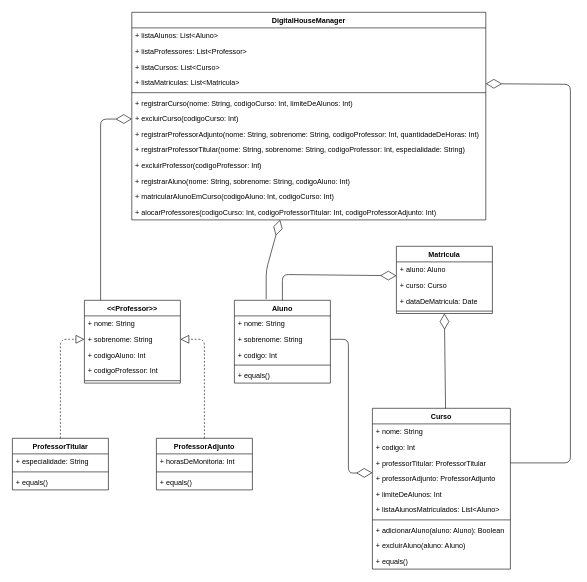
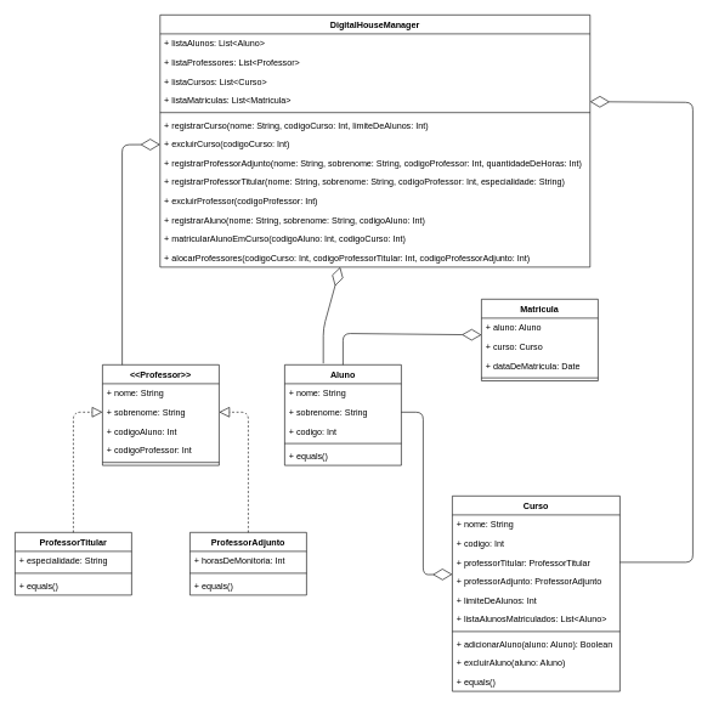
- <mxCell id="42" value="" style="endArrow=diamondThin;endFill=0;endSize=24;html=1;entryX=0.5;entryY=1;entryDx=0;entryDy=0;exitX=0.53;exitY=0;exitDx=0;exitDy=0;exitPerimeter=0;" parent="1" source="24" target="36" edge="1"><mxGeometry width="160" relative="1" as="geometry"><mxPoint x="820" y="610" as="sourcePoint" /><mxPoint x="700" y="600" as="targetPoint" /></mxGeometry></mxCell>
